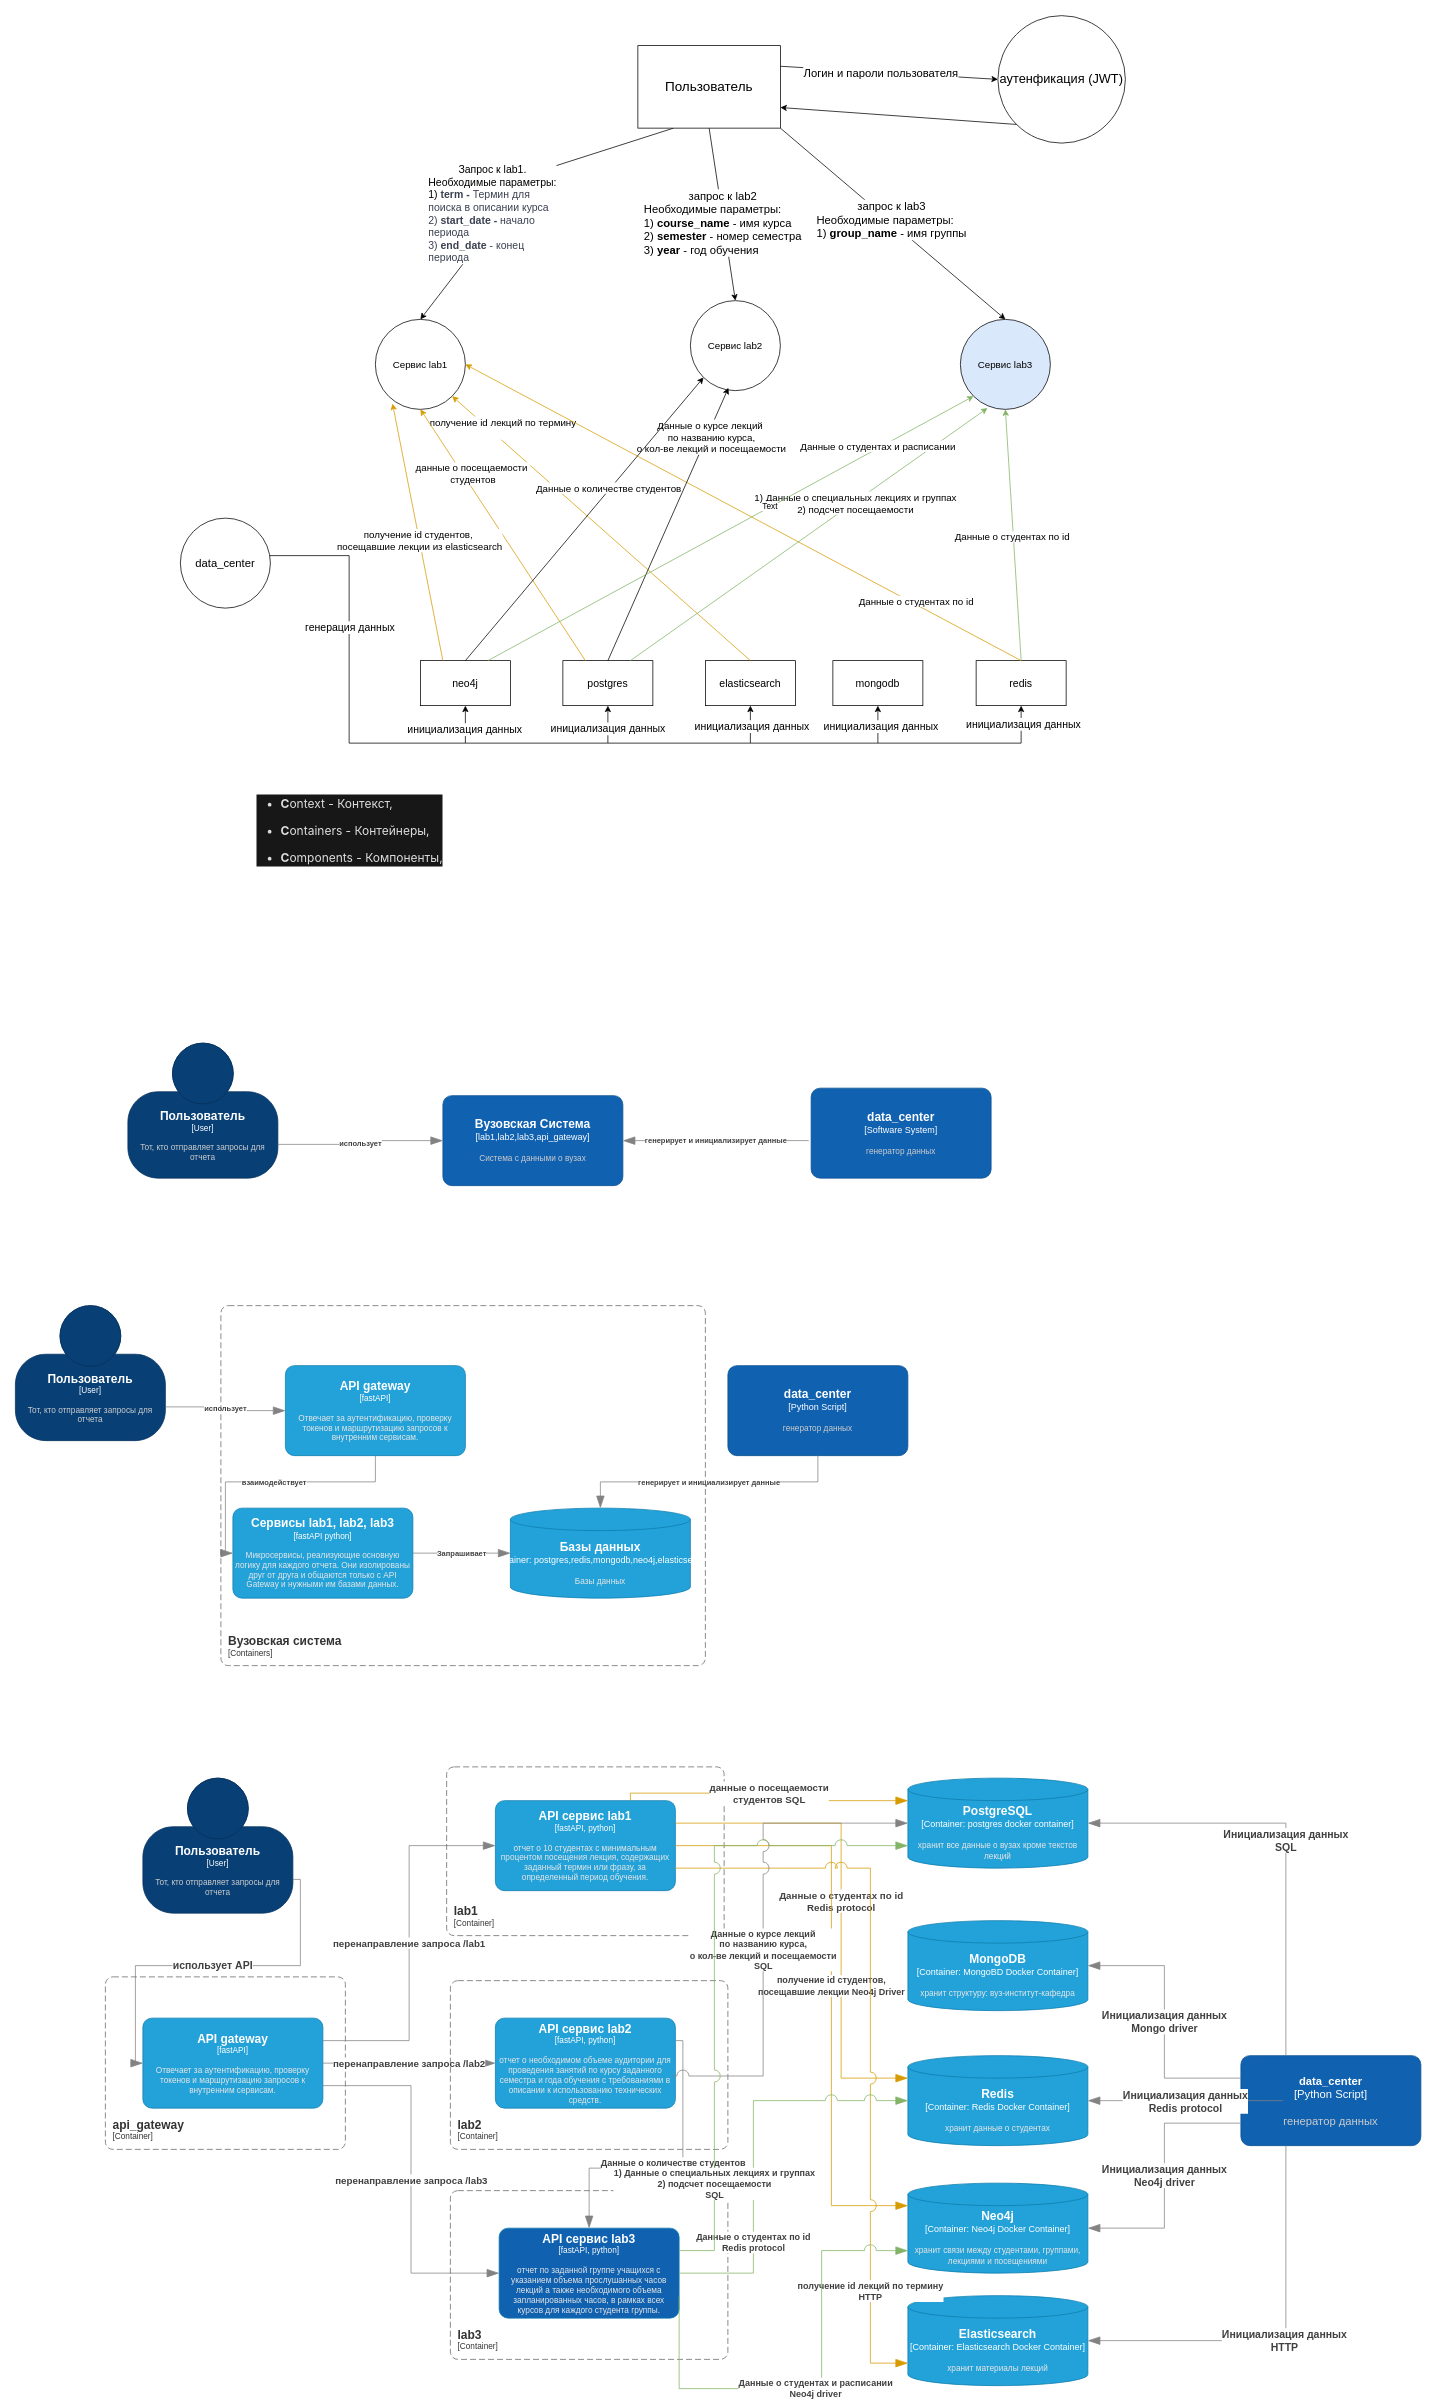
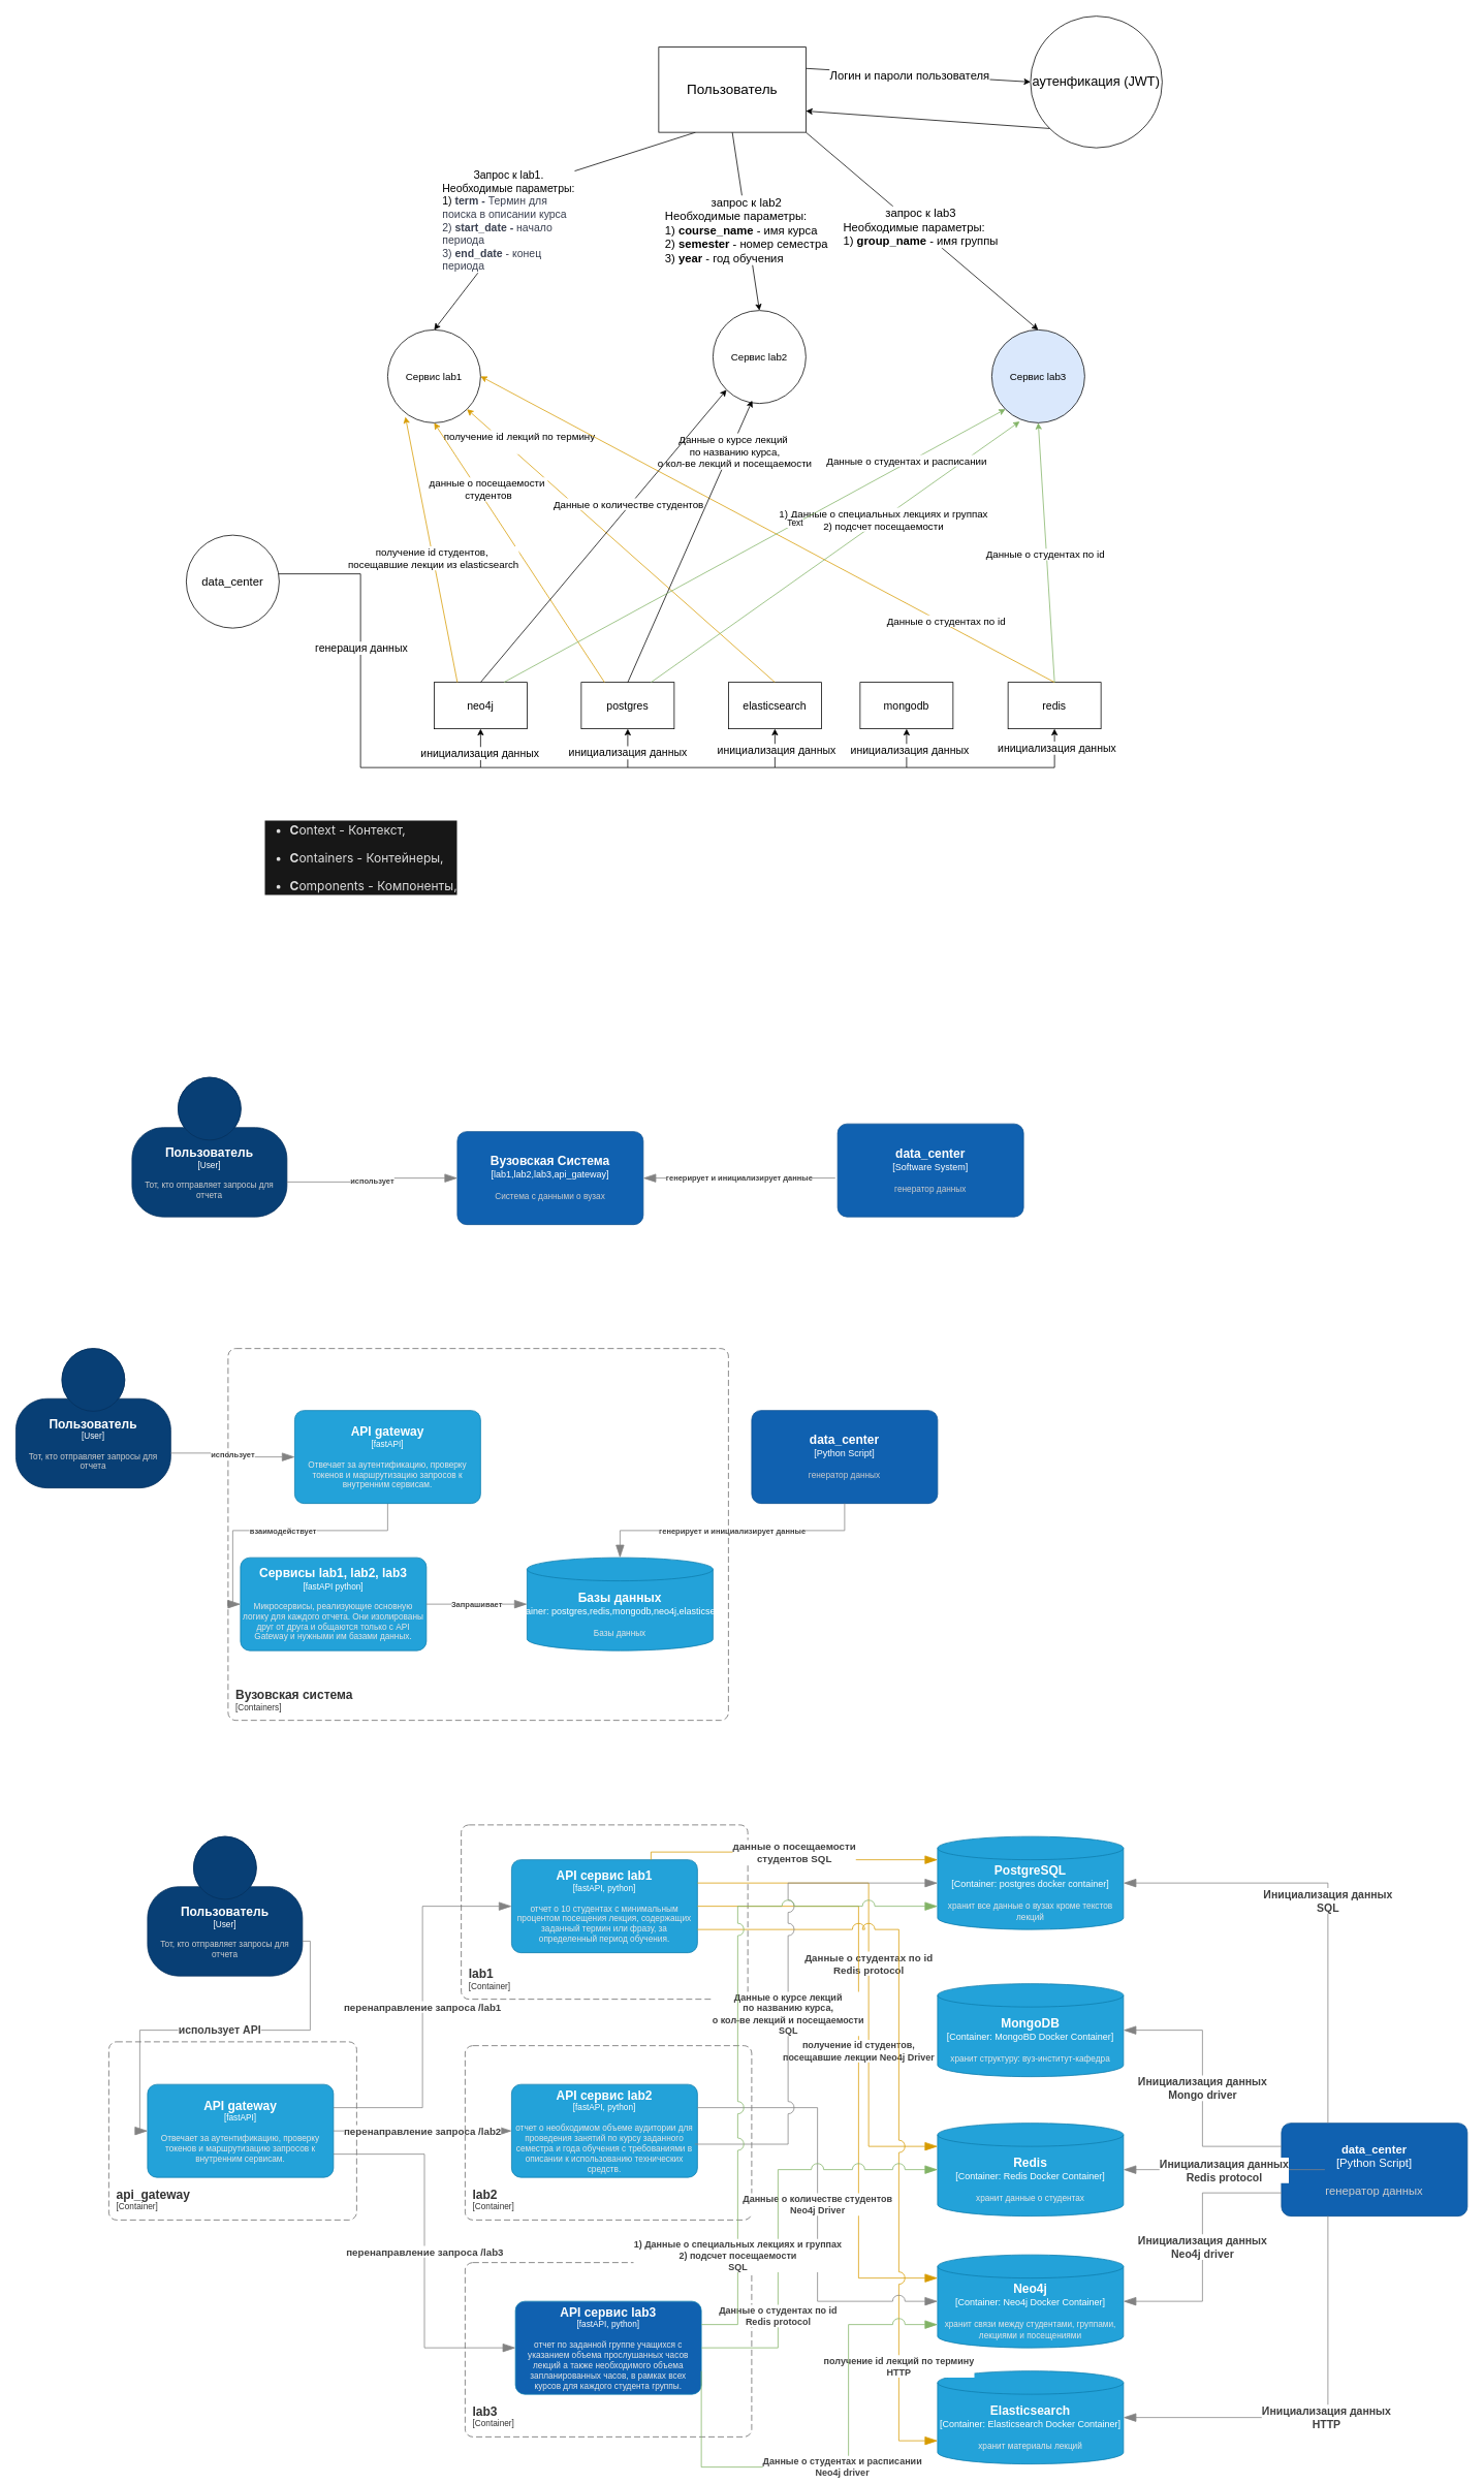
- <mxCell id="101" value="&lt;div style=&quot;text-align: left&quot;&gt;&lt;div style=&quot;text-align: center&quot;&gt;&lt;b&gt;Данные о количестве студентов&#10;Neo4j Driver&lt;/b&gt;&lt;/div&gt;&lt;/div&gt;" style="endArrow=blockThin;html=1;fontSize=12;fontColor=#404040;strokeWidth=1;endFill=1;strokeColor=#828282;elbow=vertical;metaEdit=1;endSize=14;startSize=14;jumpStyle=arc;jumpSize=16;rounded=0;edgeStyle=orthogonalEdgeStyle;exitX=1;exitY=0.25;exitDx=0;exitDy=0;exitPerimeter=0;" edge="1" parent="1" source="89" target="90"><mxGeometry width="240" relative="1" as="geometry"><mxPoint x="809" y="3262" as="sourcePoint" /><mxPoint x="1049" y="3262" as="targetPoint" /></mxGeometry></mxCell>
+ <mxCell id="101" value="&lt;div style=&quot;text-align: left&quot;&gt;&lt;div style=&quot;text-align: center&quot;&gt;&lt;b&gt;Данные о количестве студентов&#10;Neo4j Driver&lt;/b&gt;&lt;/div&gt;&lt;/div&gt;" style="endArrow=blockThin;html=1;fontSize=12;fontColor=#404040;strokeWidth=1;endFill=1;strokeColor=#828282;elbow=vertical;metaEdit=1;endSize=14;startSize=14;jumpStyle=arc;jumpSize=16;rounded=0;edgeStyle=orthogonalEdgeStyle;exitX=1;exitY=0.25;exitDx=0;exitDy=0;exitPerimeter=0;entryX=0;entryY=0.5;entryDx=0;entryDy=0;entryPerimeter=0;" edge="1" parent="1" source="89" target="58"><mxGeometry width="240" relative="1" as="geometry"><mxPoint x="809" y="3262" as="sourcePoint" /><mxPoint x="1049" y="3262" as="targetPoint" /></mxGeometry></mxCell>
